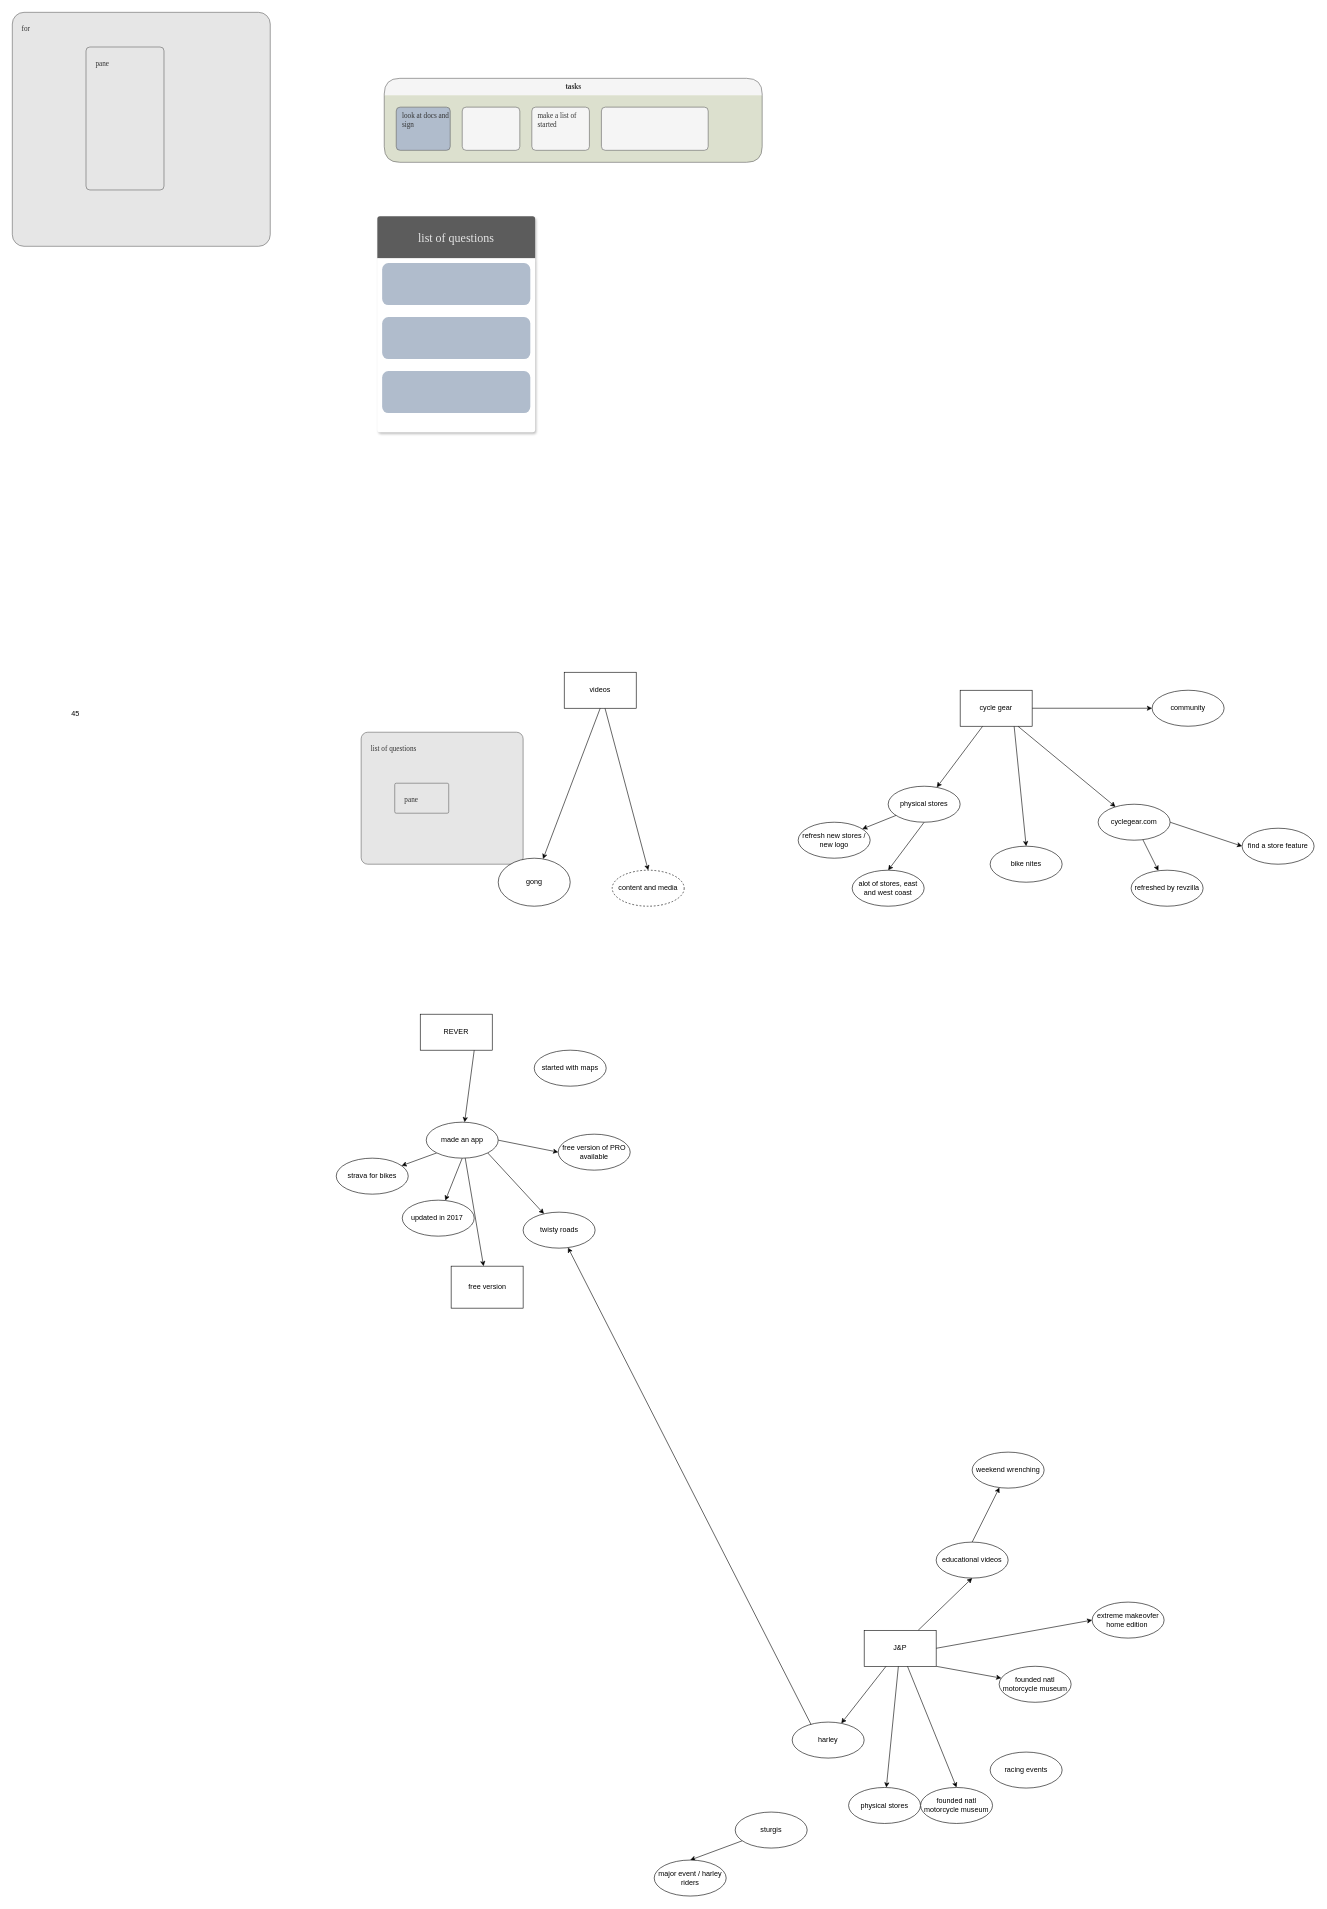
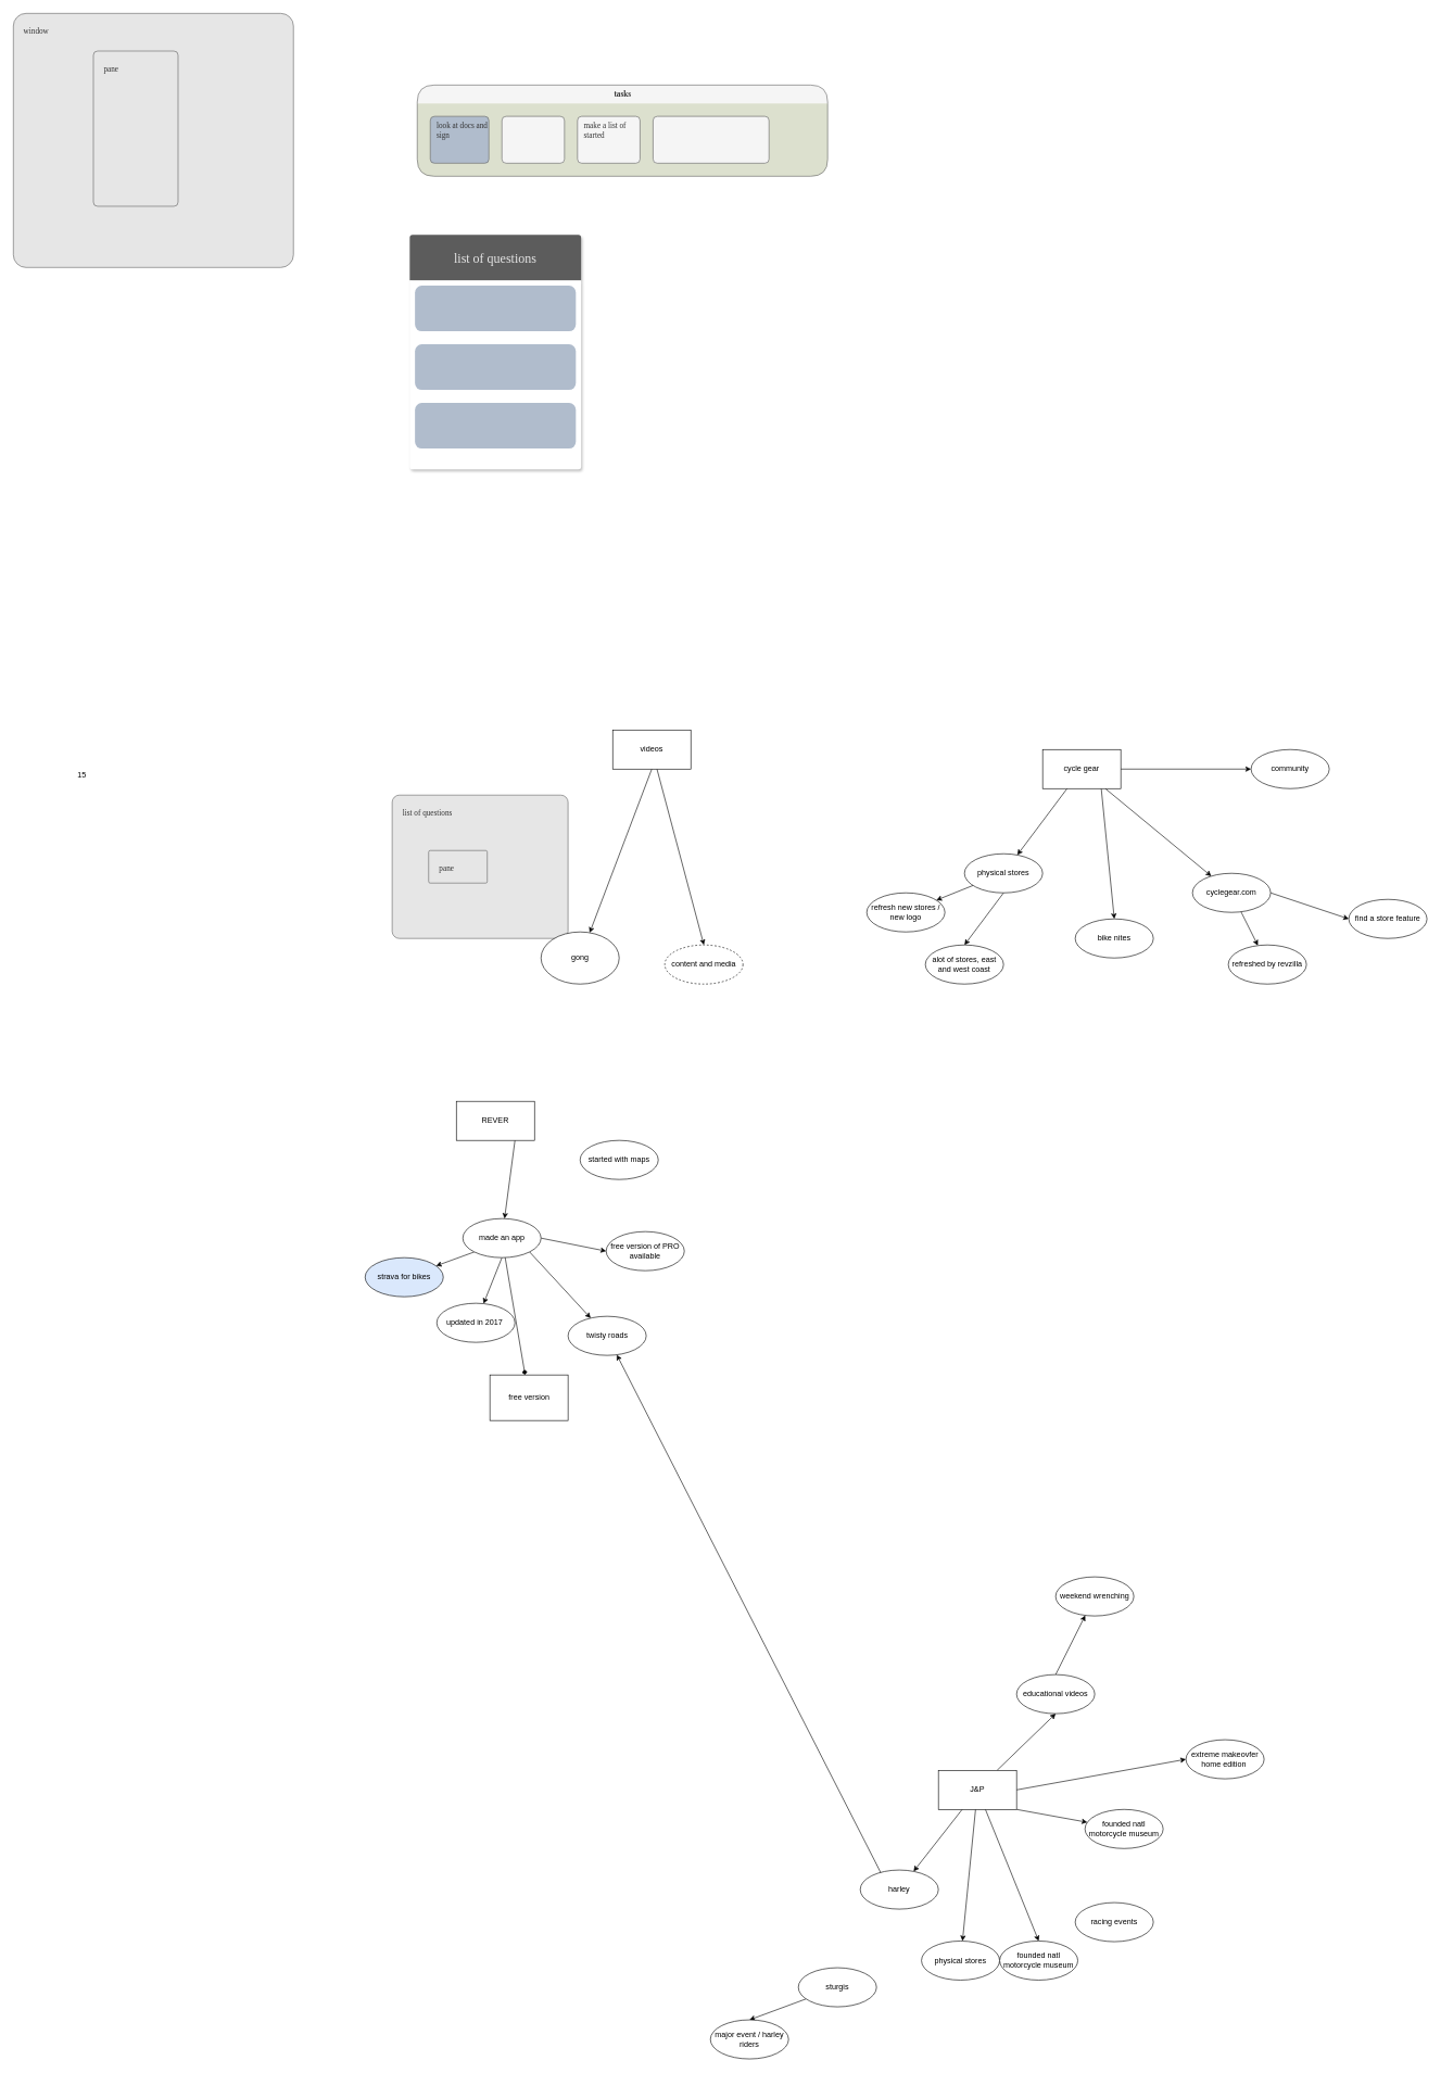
- <mxCell id="2" value="for" style="rounded=1;whiteSpace=wrap;html=1;fontStyle=0;arcSize=5;align=left;verticalAlign=top;spacingLeft=8;spacingTop=8;fontSize=12;fontColor=#333333;strokeColor=#666666;fillColor=#E6E6E6;spacingBottom=16;spacing=8;container=1;dropTarget=1;recursiveResize=1;collapsible=0;fontFamily=Merriweather sans;fontSource=https%3A%2F%2Ffonts.googleapis.com%2Fcss%3Ffamily%3DMerriweather%2Bsans;" parent="1" vertex="1"><mxGeometry x="20" y="20" width="430" height="390" as="geometry" /></mxCell>
+ <mxCell id="2" value="window" style="rounded=1;whiteSpace=wrap;html=1;fontStyle=0;arcSize=5;align=left;verticalAlign=top;spacingLeft=8;spacingTop=8;fontSize=12;fontColor=#333333;strokeColor=#666666;fillColor=#E6E6E6;spacingBottom=16;spacing=8;container=1;dropTarget=1;recursiveResize=1;collapsible=0;fontFamily=Merriweather sans;fontSource=https%3A%2F%2Ffonts.googleapis.com%2Fcss%3Ffamily%3DMerriweather%2Bsans;" parent="1" vertex="1"><mxGeometry x="20" y="20" width="430" height="390" as="geometry" /></mxCell>
- <mxCell id="71" value="45" style="text;html=1;align=center;verticalAlign=middle;resizable=0;points=[];autosize=1;strokeColor=none;" vertex="1" parent="1"><mxGeometry x="110" y="1180" width="30" height="20" as="geometry" /></mxCell>
+ <mxCell id="71" value="15" style="text;html=1;align=center;verticalAlign=middle;resizable=0;points=[];autosize=1;strokeColor=none;" vertex="1" parent="1"><mxGeometry x="110" y="1180" width="30" height="20" as="geometry" /></mxCell>
- <mxCell id="67" value="strava for bikes" style="ellipse;whiteSpace=wrap;html=1;rounded=0;" parent="1" vertex="1"><mxGeometry x="560" y="1930" width="120" height="60" as="geometry" /></mxCell>
+ <mxCell id="67" value="strava for bikes" style="ellipse;whiteSpace=wrap;html=1;rounded=0;fillColor=#dae8fc;" parent="1" vertex="1"><mxGeometry x="560" y="1930" width="120" height="60" as="geometry" /></mxCell>
- <mxCell id="60" value="" style="edgeStyle=none;rounded=0;orthogonalLoop=1;jettySize=auto;html=1;" parent="1" source="65" target="66" edge="1"><mxGeometry relative="1" as="geometry" /></mxCell>
+ <mxCell id="60" value="" style="edgeStyle=none;rounded=0;orthogonalLoop=1;jettySize=auto;html=1;endArrow=diamond;" parent="1" source="65" target="66" edge="1"><mxGeometry relative="1" as="geometry" /></mxCell>
